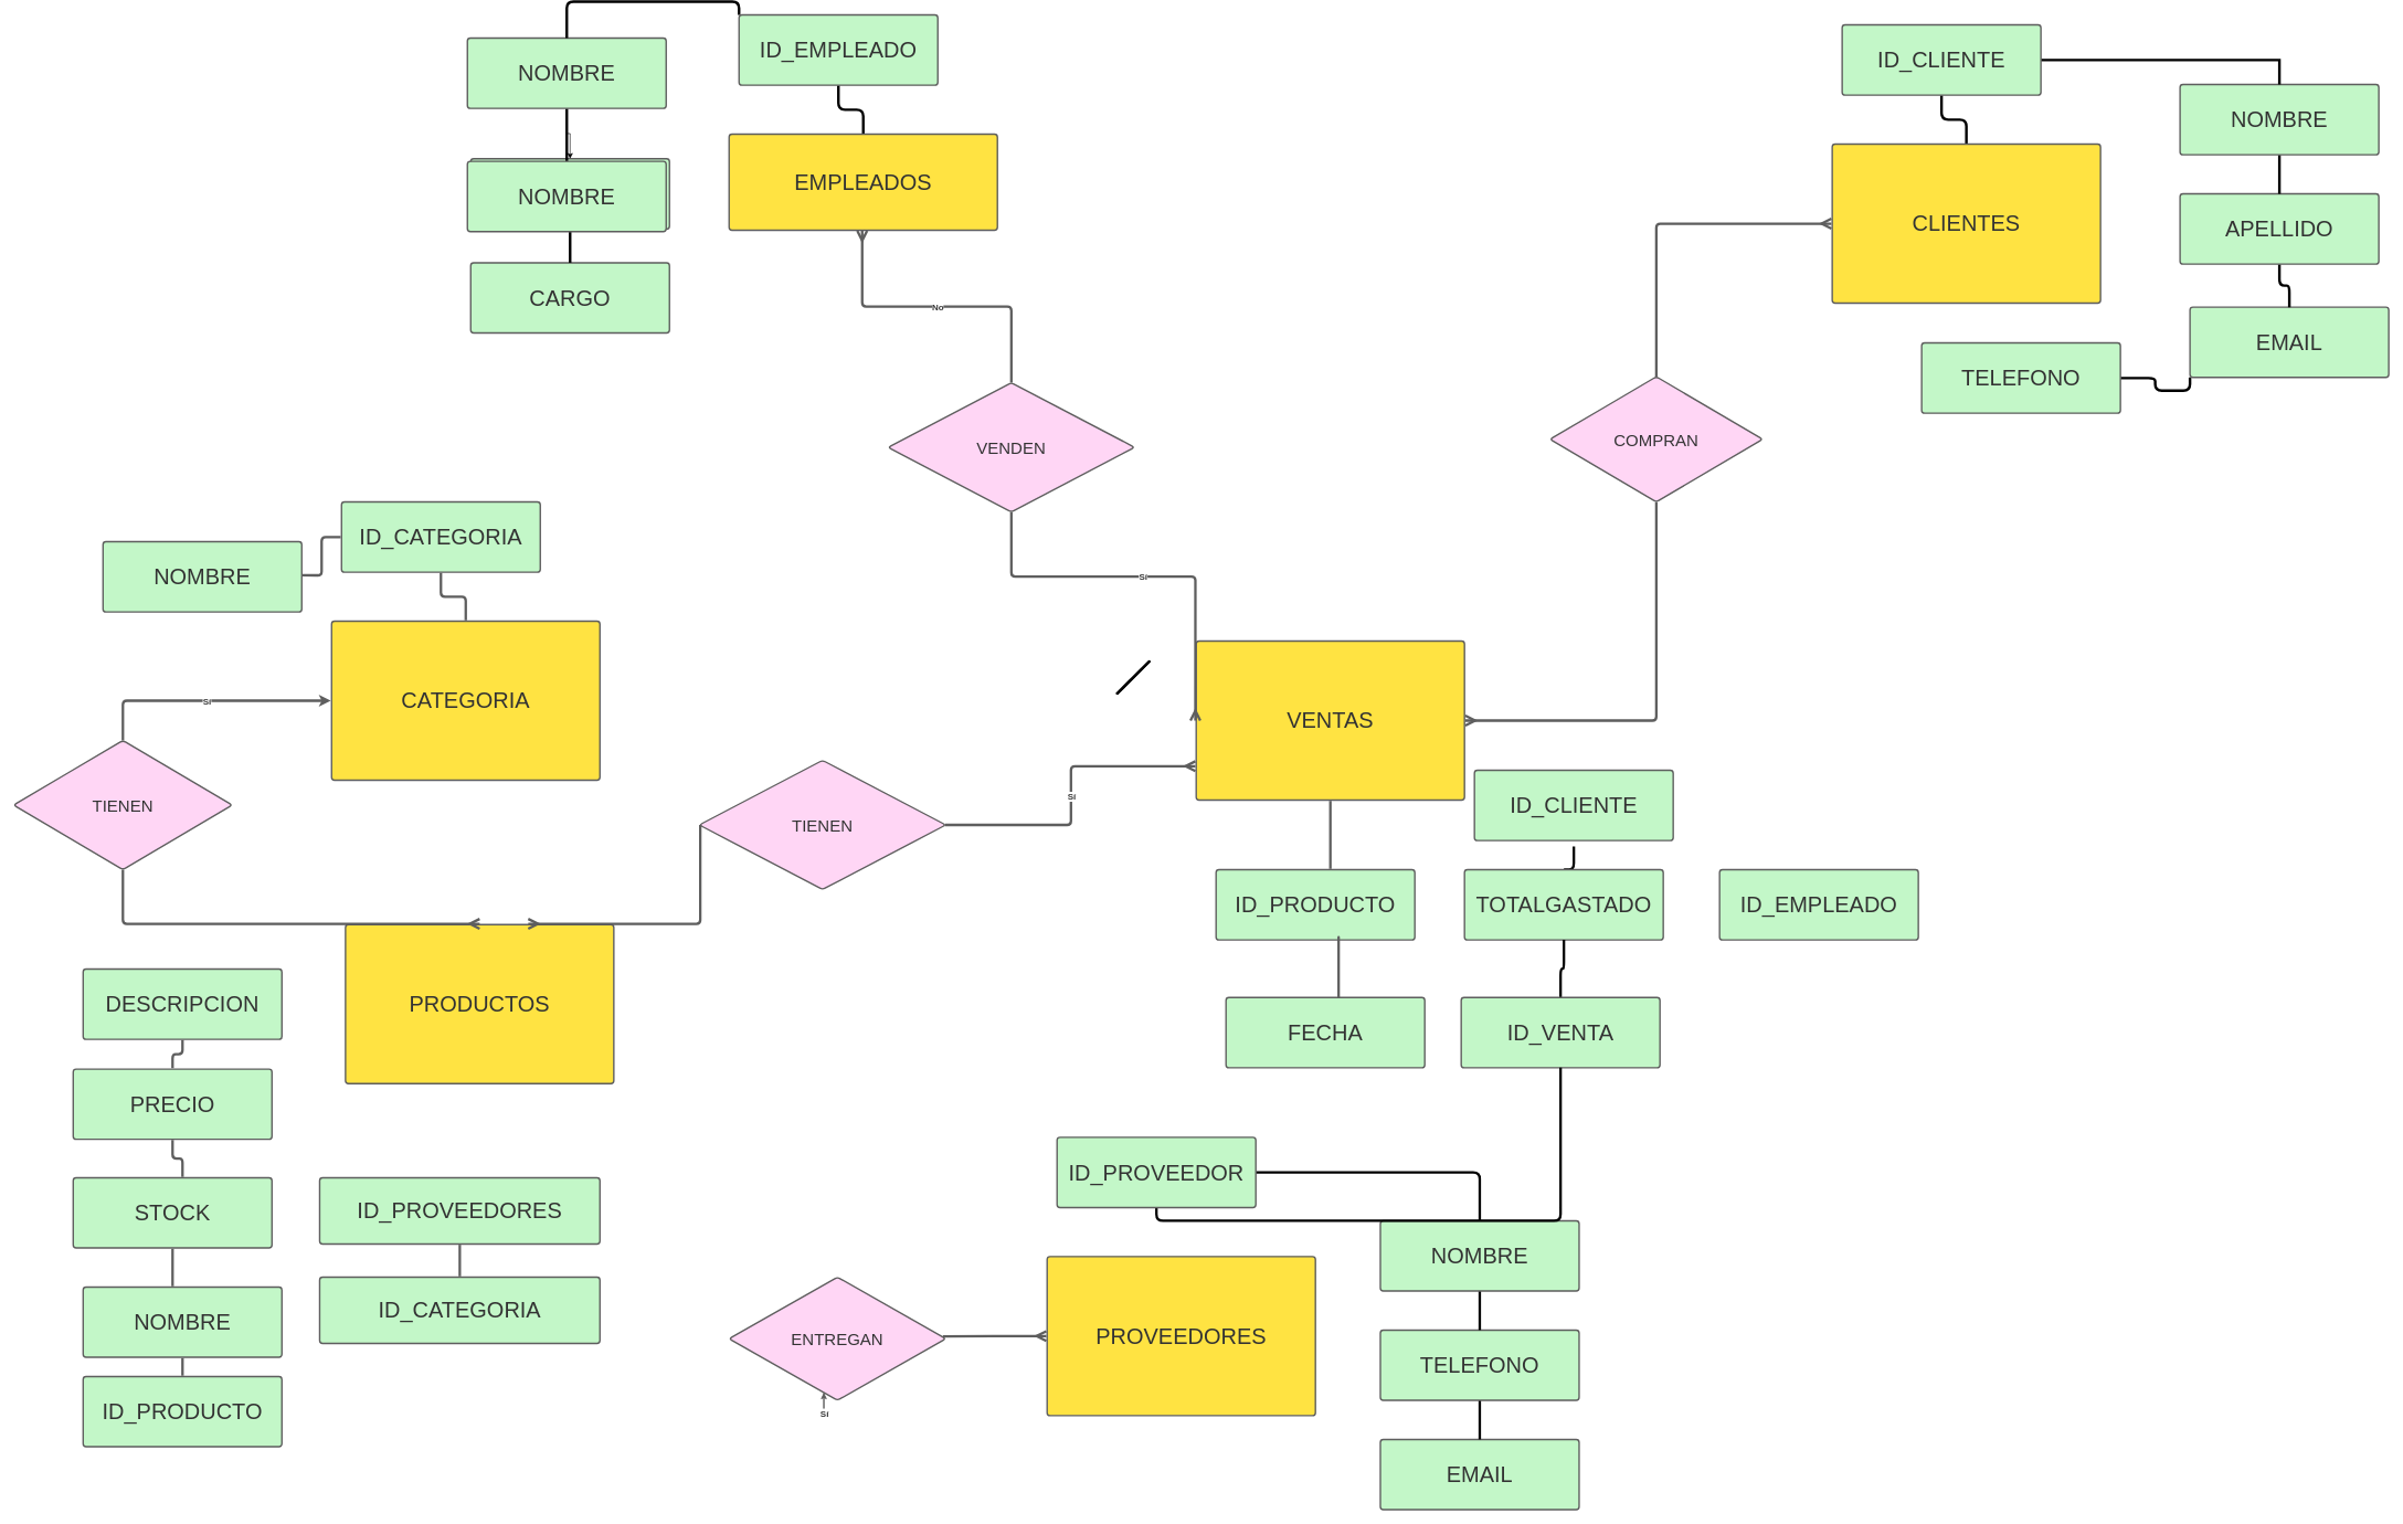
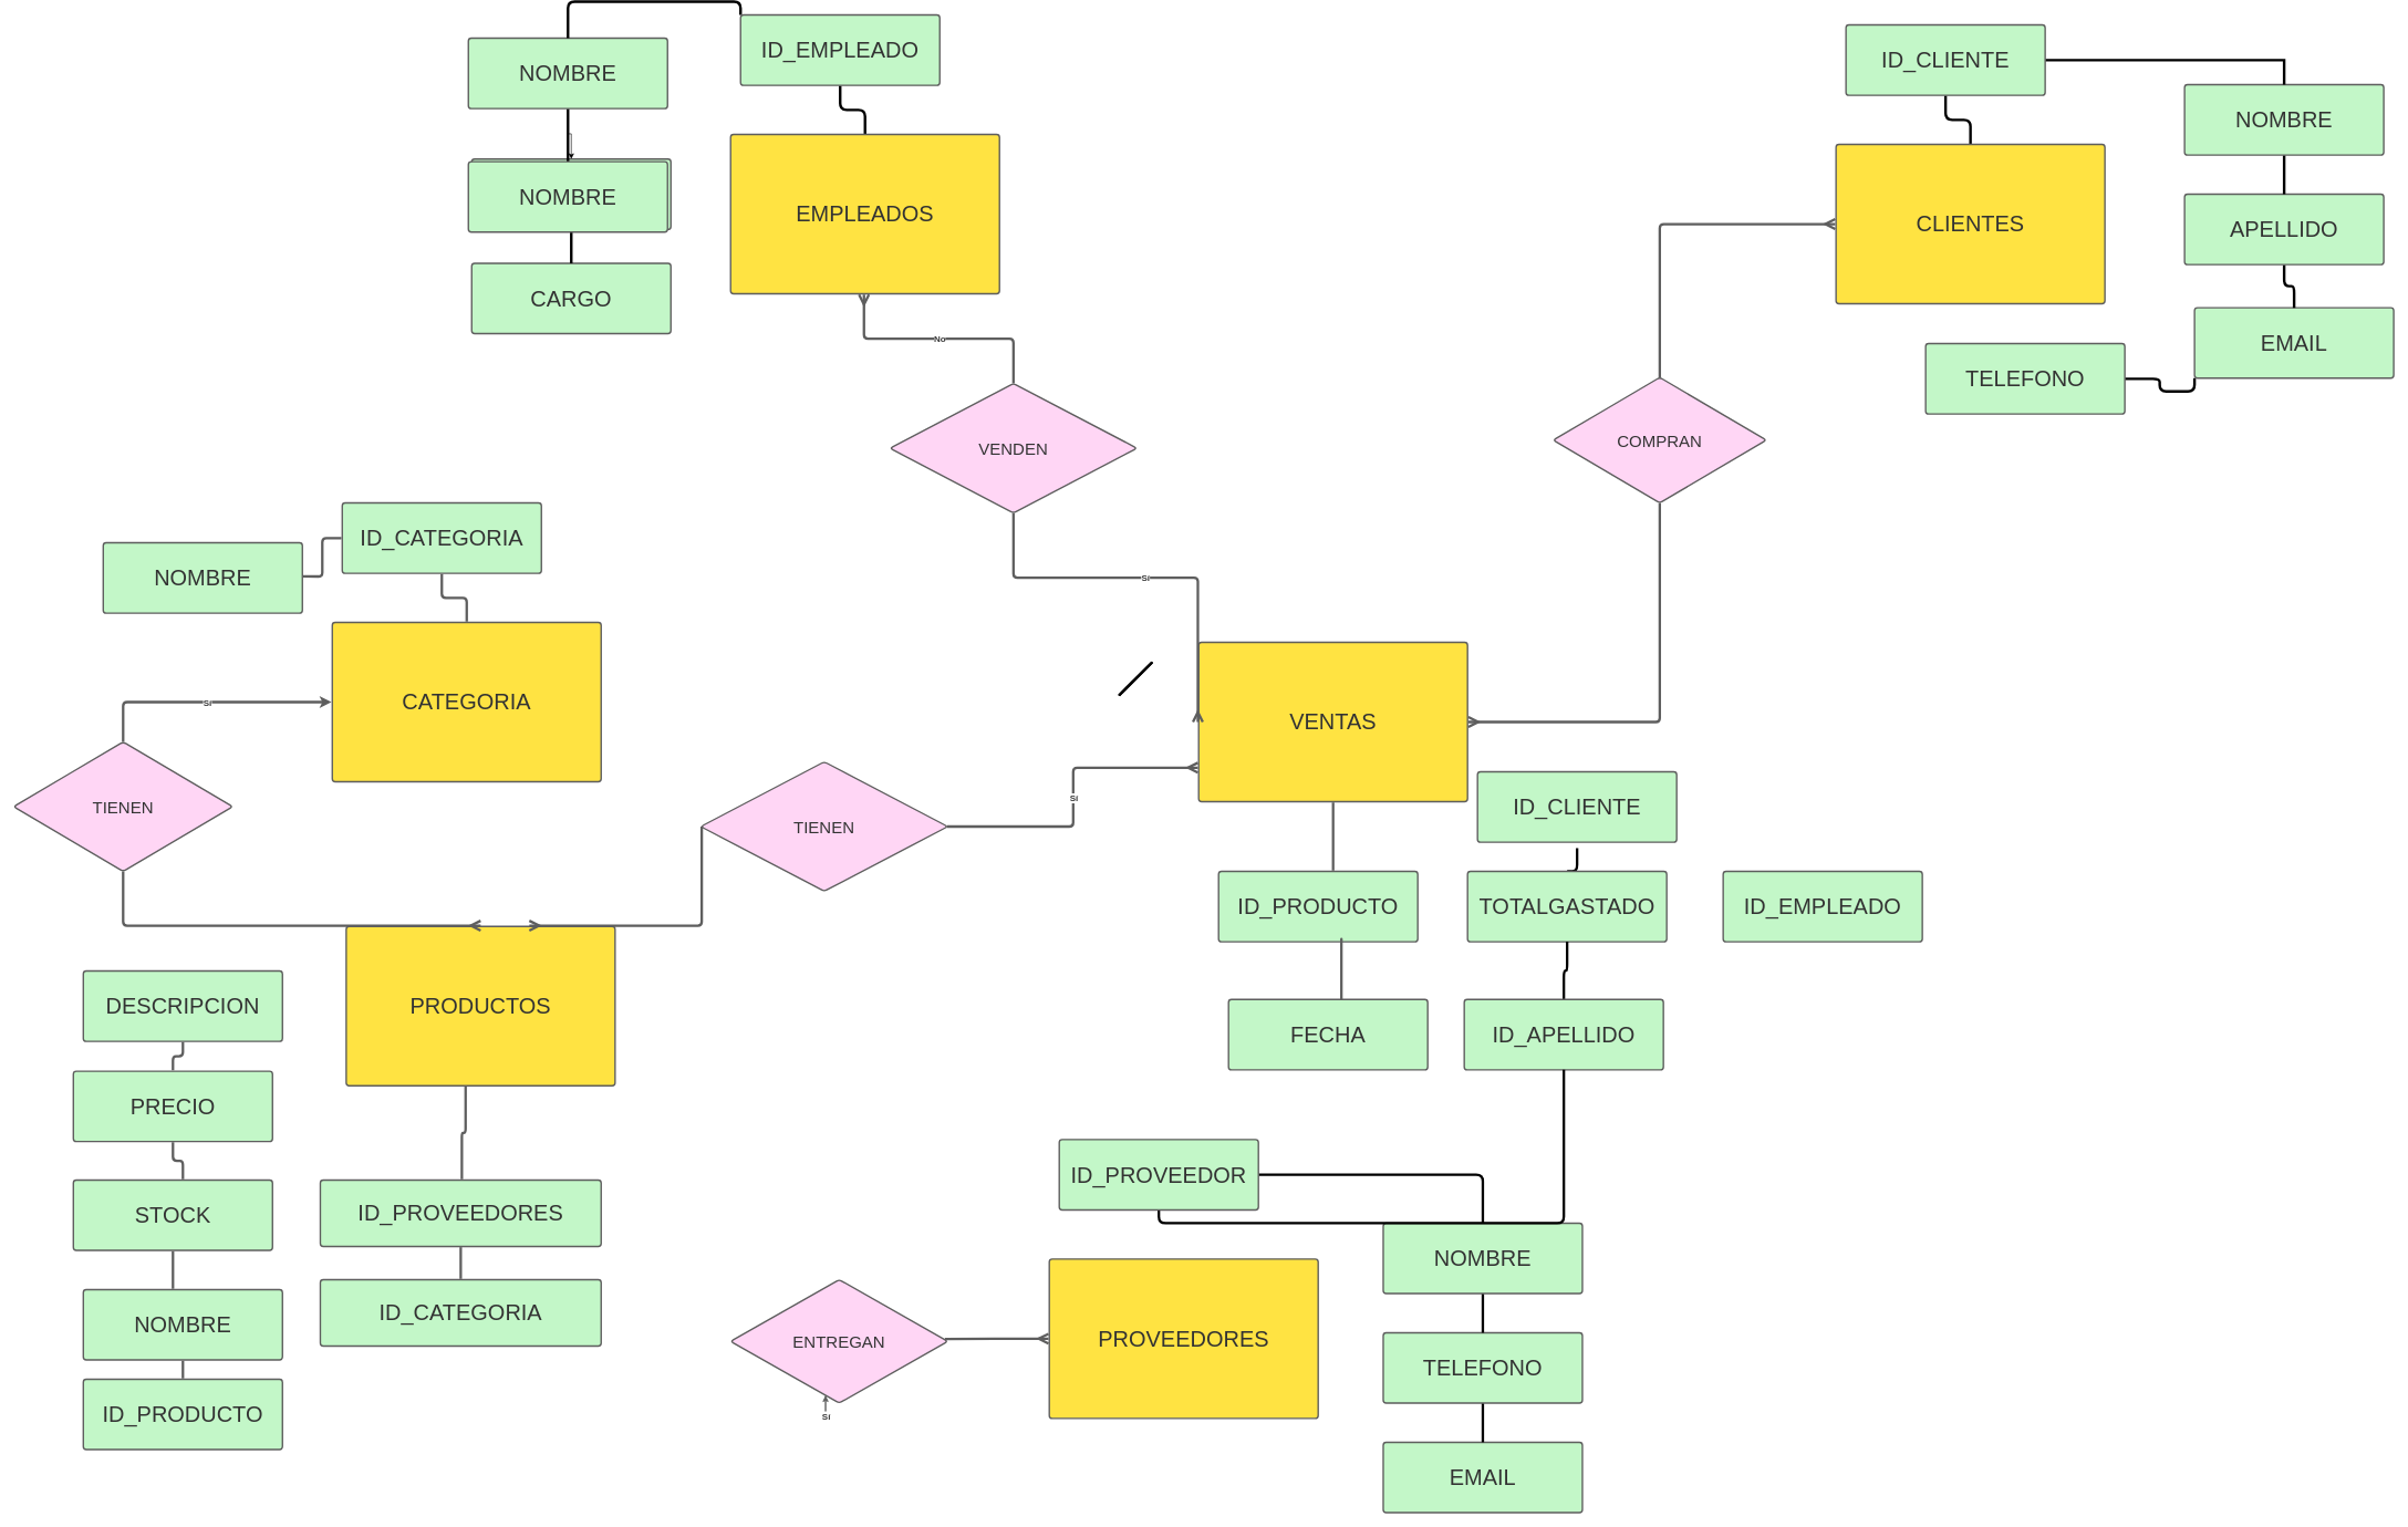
- <mxCell id="39" value="EMPLEADOS" style="html=1;overflow=block;blockSpacing=1;whiteSpace=wrap;fontSize=33.3;fontColor=#333333;align=center;spacing=9;strokeColor=#5e5e5e;strokeOpacity=100;fillOpacity=100;rounded=1;absoluteArcSize=1;arcSize=9;fillColor=#ffe342;strokeWidth=2.3;lucidId=p.07_OxkpkpN;" vertex="1" parent="1"><mxGeometry x="1100" y="200" width="405" height="145" as="geometry" /></mxCell>
+ <mxCell id="39" value="EMPLEADOS" style="html=1;overflow=block;blockSpacing=1;whiteSpace=wrap;fontSize=33.3;fontColor=#333333;align=center;spacing=9;strokeColor=#5e5e5e;strokeOpacity=100;fillOpacity=100;rounded=1;absoluteArcSize=1;arcSize=9;fillColor=#ffe342;strokeWidth=2.3;lucidId=p.07_OxkpkpN;" vertex="1" parent="1"><mxGeometry x="1100" y="200" width="405" height="240" as="geometry" /></mxCell>
- <mxCell id="23" value="ID_VENTA" style="html=1;overflow=block;blockSpacing=1;whiteSpace=wrap;fontSize=33.3;fontColor=#333333;align=center;spacing=3.8;strokeColor=#5e5e5e;strokeOpacity=100;fillOpacity=100;rounded=1;absoluteArcSize=1;arcSize=9;fillColor=#c3f7c8;strokeWidth=2.3;lucidId=8YZ7rgGkHc79;" vertex="1" parent="1"><mxGeometry x="2205" y="1503" width="300" height="106" as="geometry" /></mxCell>
+ <mxCell id="23" value="ID_APELLIDO" style="html=1;overflow=block;blockSpacing=1;whiteSpace=wrap;fontSize=33.3;fontColor=#333333;align=center;spacing=3.8;strokeColor=#5e5e5e;strokeOpacity=100;fillOpacity=100;rounded=1;absoluteArcSize=1;arcSize=9;fillColor=#c3f7c8;strokeWidth=2.3;lucidId=8YZ7rgGkHc79;" vertex="1" parent="1"><mxGeometry x="2205" y="1503" width="300" height="106" as="geometry" /></mxCell>
+ <mxCell id="72" value="" style="html=1;jettySize=18;whiteSpace=wrap;fontSize=13;strokeColor=#5E5E5E;strokeWidth=3.8;rounded=1;arcSize=12;edgeStyle=orthogonalEdgeStyle;startArrow=none;endArrow=none;exitX=0.444;exitY=1.005;exitPerimeter=0;entryX=0.504;entryY=-0.011;entryPerimeter=0;lucidId=SX77JxstYMH0;" edge="1" parent="1" source="24" target="50"><mxGeometry width="100" height="100" relative="1" as="geometry"><Array as="points" /></mxGeometry></mxCell>
